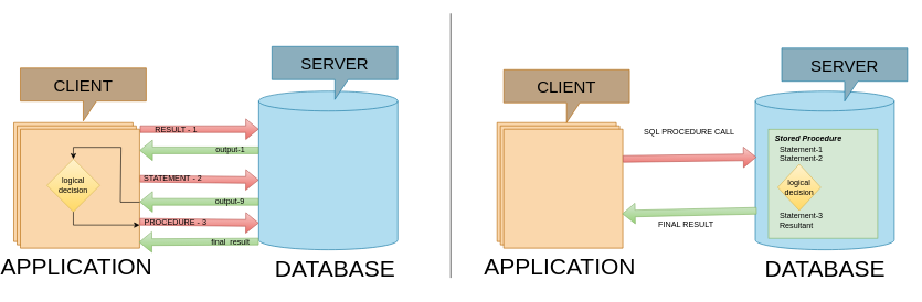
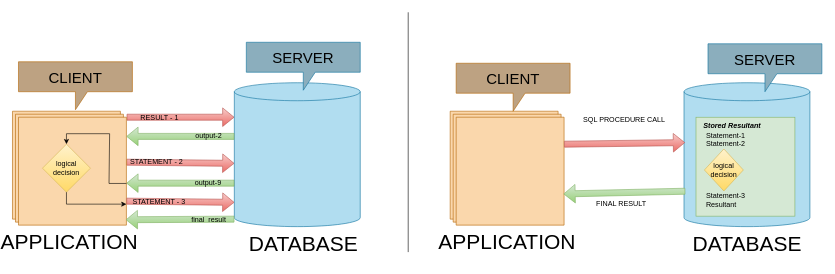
- <mxCell id="8" value="&lt;b&gt;&lt;i&gt;Stored Procedure&lt;/i&gt;&lt;/b&gt;" style="text;html=1;align=center;verticalAlign=middle;resizable=0;points=[];autosize=1;strokeColor=none;fillColor=none;" vertex="1" parent="1"><mxGeometry x="1160" y="195" width="120" height="30" as="geometry" /></mxCell>
+ <mxCell id="8" value="&lt;b&gt;&lt;i&gt;Stored Resultant&lt;/i&gt;&lt;/b&gt;" style="text;html=1;align=center;verticalAlign=middle;resizable=0;points=[];autosize=1;strokeColor=none;fillColor=none;" vertex="1" parent="1"><mxGeometry x="1160" y="195" width="120" height="30" as="geometry" /></mxCell>
- <mxCell id="22" value="output-1" style="text;html=1;align=center;verticalAlign=middle;resizable=0;points=[];autosize=1;strokeColor=none;fillColor=none;" vertex="1" parent="1"><mxGeometry x="312" y="211.5" width="70" height="30" as="geometry" /></mxCell>
+ <mxCell id="22" value="output-2" style="text;html=1;align=center;verticalAlign=middle;resizable=0;points=[];autosize=1;strokeColor=none;fillColor=none;" vertex="1" parent="1"><mxGeometry x="312" y="211.5" width="70" height="30" as="geometry" /></mxCell>
- <mxCell id="26" value="PROCEDURE - 3" style="text;html=1;align=center;verticalAlign=middle;resizable=0;points=[];autosize=1;strokeColor=none;fillColor=none;" vertex="1" parent="1"><mxGeometry x="209" y="321" width="110" height="30" as="geometry" /></mxCell>
+ <mxCell id="26" value="STATEMENT - 3" style="text;html=1;align=center;verticalAlign=middle;resizable=0;points=[];autosize=1;strokeColor=none;fillColor=none;" vertex="1" parent="1"><mxGeometry x="209" y="321" width="110" height="30" as="geometry" /></mxCell>
